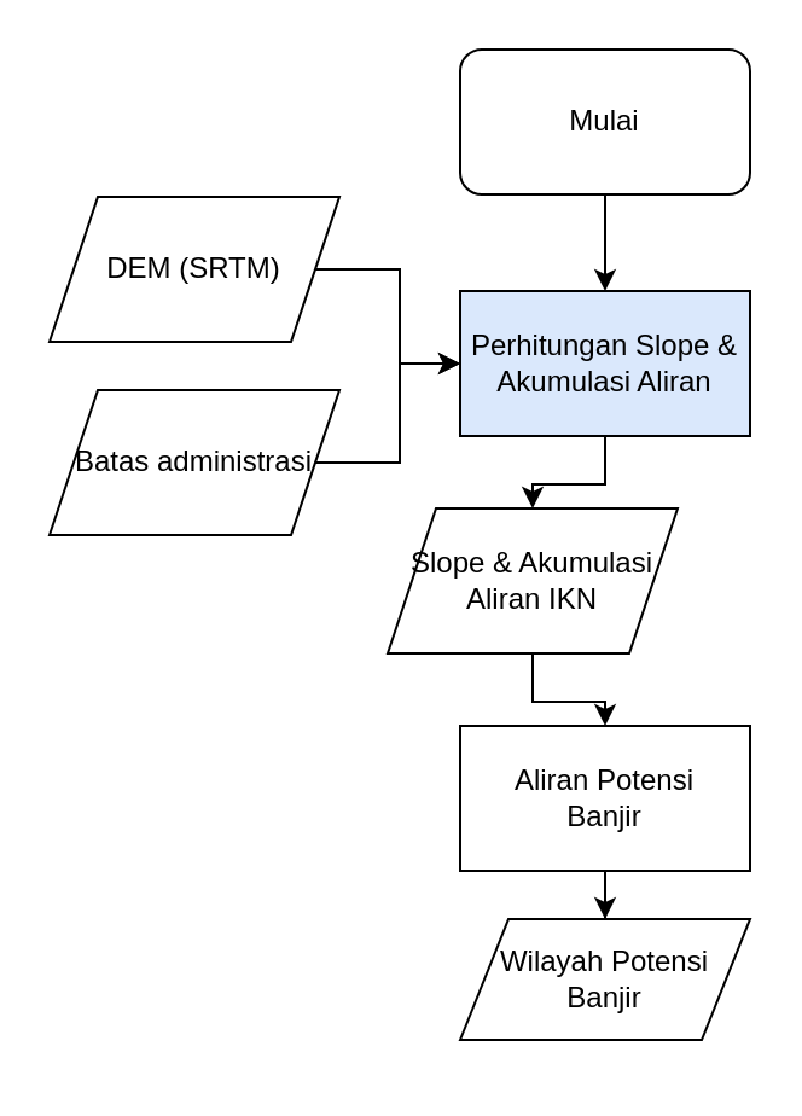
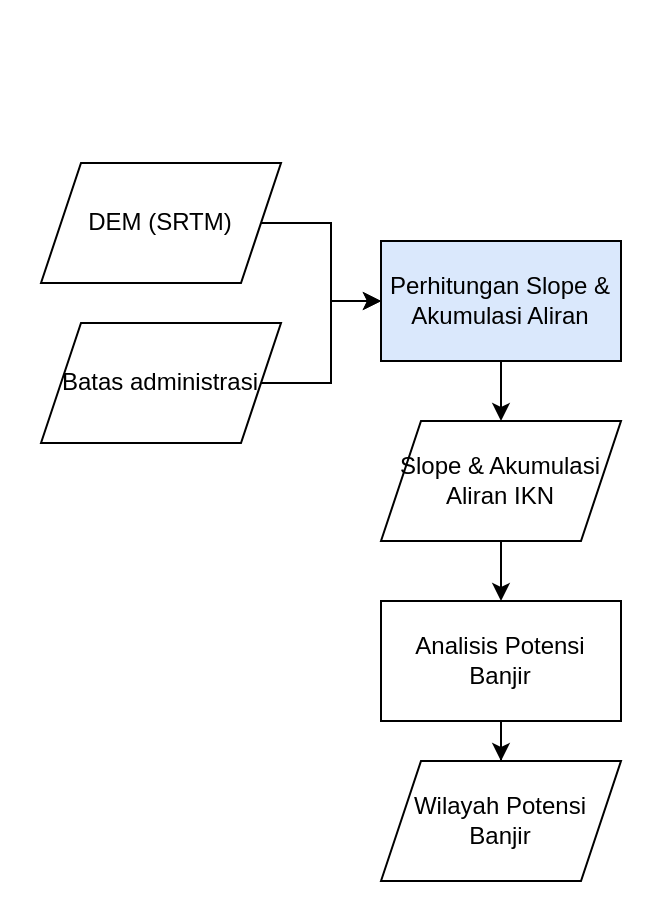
- <mxCell id="3" value="Mulai" style="rounded=1;whiteSpace=wrap;html=1;" vertex="1" parent="1"><mxGeometry x="190" y="20" width="120" height="60" as="geometry" /></mxCell>
- <mxCell id="2" style="edgeStyle=orthogonalEdgeStyle;rounded=0;orthogonalLoop=1;jettySize=auto;html=1;entryX=0.5;entryY=0;entryDx=0;entryDy=0;" edge="1" parent="1" source="3" target="5"><mxGeometry relative="1" as="geometry" /></mxCell>
- <mxCell id="9" value="Slope &amp;amp; Akumulasi Aliran IKN" style="shape=parallelogram;perimeter=parallelogramPerimeter;whiteSpace=wrap;html=1;fixedSize=1;" vertex="1" parent="1"><mxGeometry x="160" y="210" width="120" height="60" as="geometry" /></mxCell>
+ <mxCell id="9" value="Slope &amp;amp; Akumulasi Aliran IKN" style="shape=parallelogram;perimeter=parallelogramPerimeter;whiteSpace=wrap;html=1;fixedSize=1;" vertex="1" parent="1"><mxGeometry x="190" y="210" width="120" height="60" as="geometry" /></mxCell>
- <mxCell id="11" value="Aliran Potensi&lt;div&gt;Banjir&lt;/div&gt;" style="whiteSpace=wrap;html=1;" vertex="1" parent="1"><mxGeometry x="190" y="300" width="120" height="60" as="geometry" /></mxCell>
+ <mxCell id="11" value="Analisis Potensi&lt;div&gt;Banjir&lt;/div&gt;" style="whiteSpace=wrap;html=1;" vertex="1" parent="1"><mxGeometry x="190" y="300" width="120" height="60" as="geometry" /></mxCell>
- <mxCell id="14" value="Wilayah Potensi&lt;div&gt;Banjir&lt;/div&gt;" style="shape=parallelogram;perimeter=parallelogramPerimeter;whiteSpace=wrap;html=1;fixedSize=1;" vertex="1" parent="1"><mxGeometry x="190" y="380" width="120" height="50" as="geometry" /></mxCell>
+ <mxCell id="14" value="Wilayah Potensi&lt;div&gt;Banjir&lt;/div&gt;" style="shape=parallelogram;perimeter=parallelogramPerimeter;whiteSpace=wrap;html=1;fixedSize=1;" vertex="1" parent="1"><mxGeometry x="190" y="380" width="120" height="60" as="geometry" /></mxCell>
